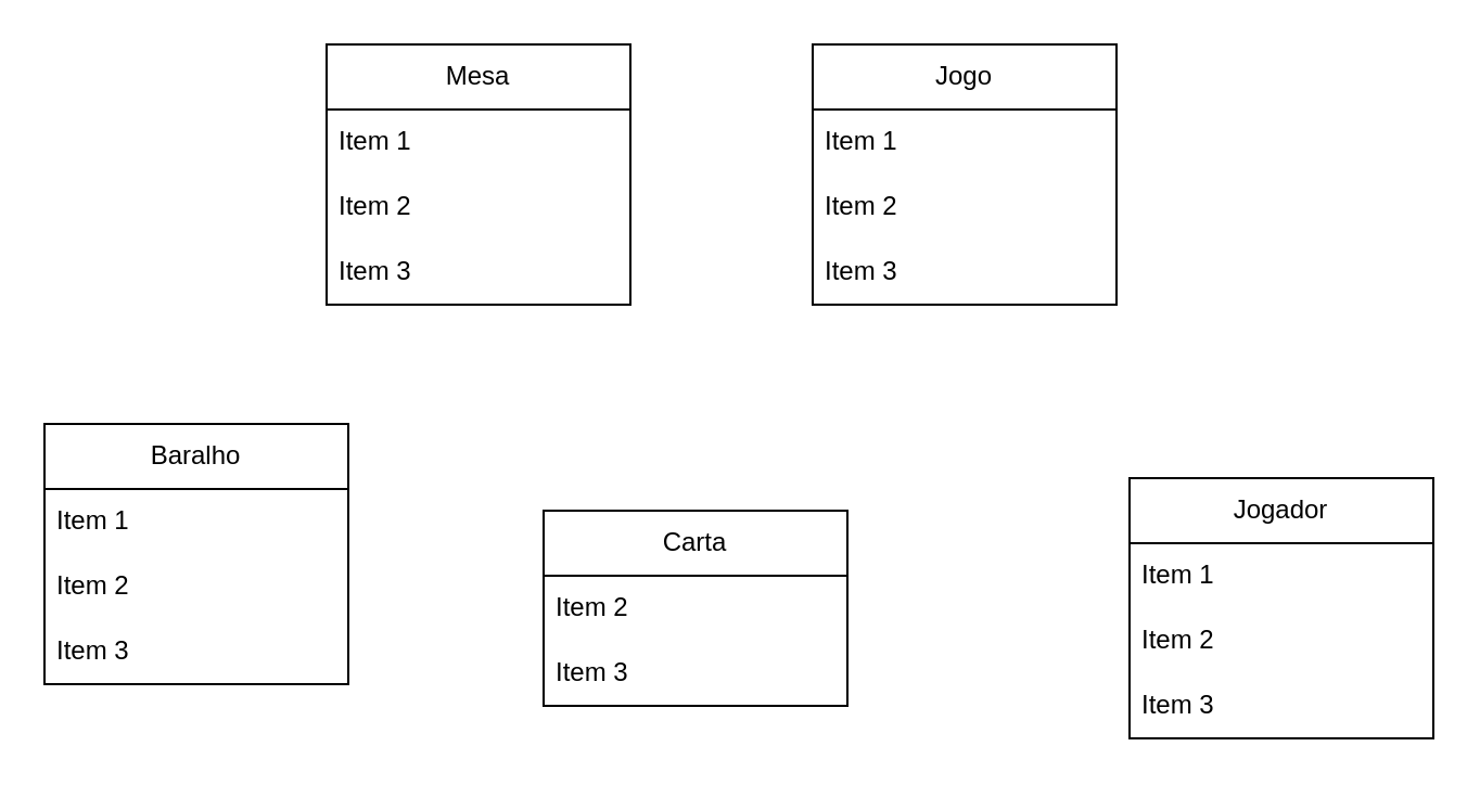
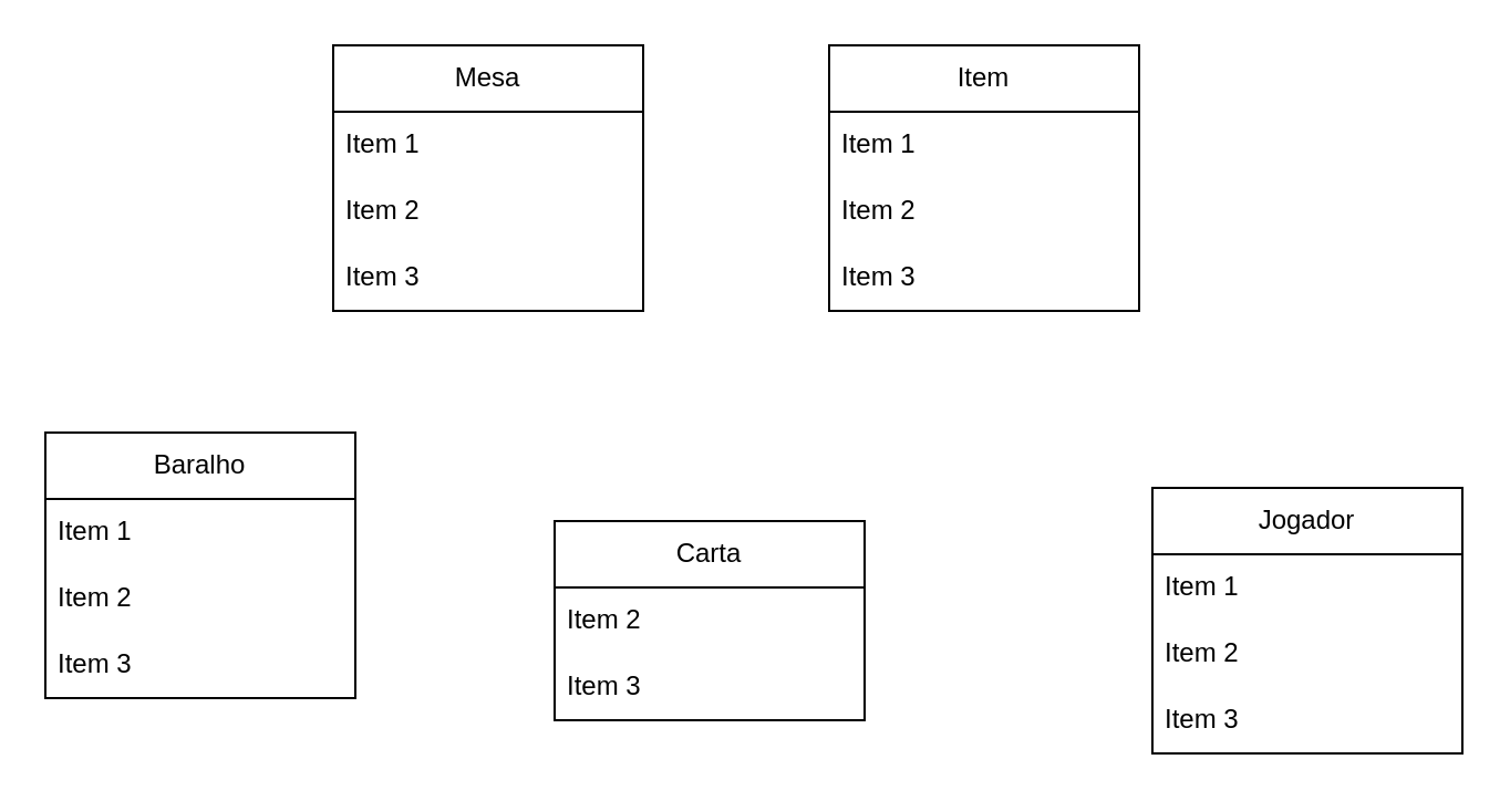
- <mxCell id="2" value="Jogo" style="swimlane;fontStyle=0;childLayout=stackLayout;horizontal=1;startSize=30;horizontalStack=0;resizeParent=1;resizeParentMax=0;resizeLast=0;collapsible=1;marginBottom=0;whiteSpace=wrap;html=1;" vertex="1" parent="1"><mxGeometry x="374" y="20" width="140" height="120" as="geometry" /></mxCell>
+ <mxCell id="2" value="Item" style="swimlane;fontStyle=0;childLayout=stackLayout;horizontal=1;startSize=30;horizontalStack=0;resizeParent=1;resizeParentMax=0;resizeLast=0;collapsible=1;marginBottom=0;whiteSpace=wrap;html=1;" vertex="1" parent="1"><mxGeometry x="374" y="20" width="140" height="120" as="geometry" /></mxCell>
